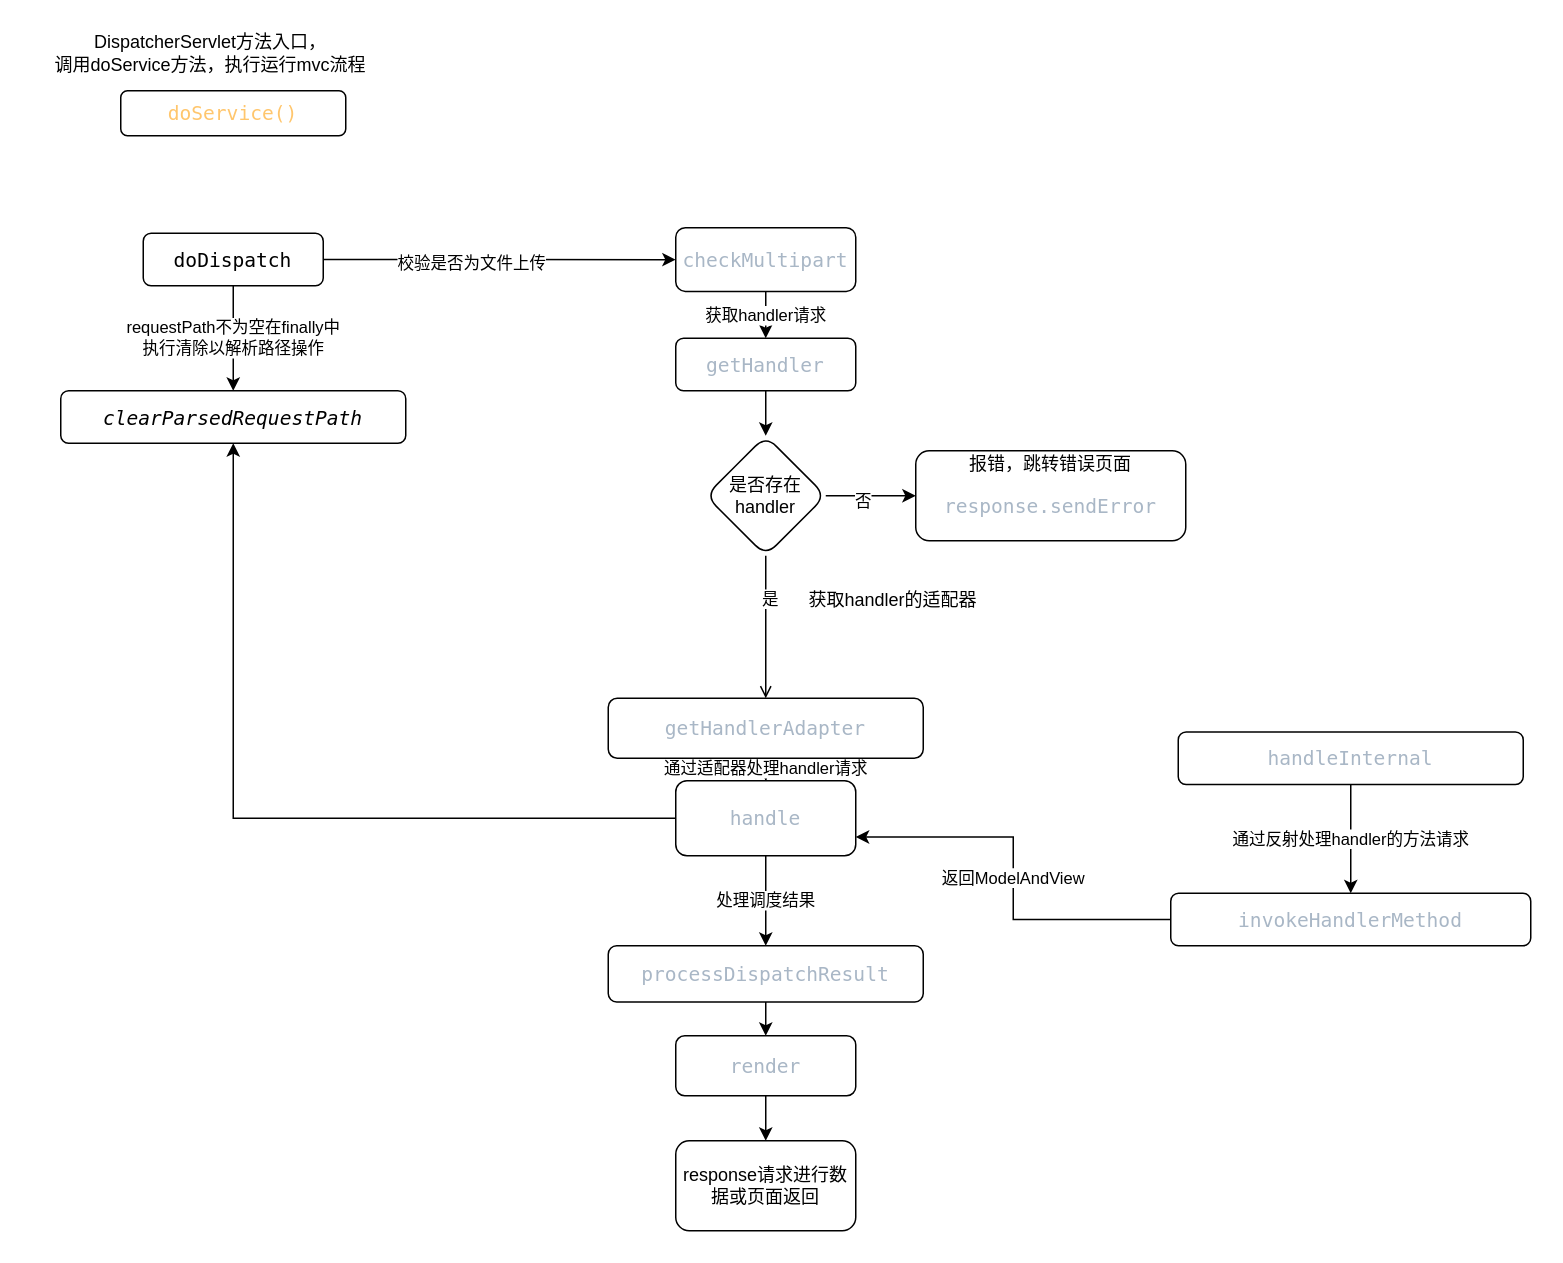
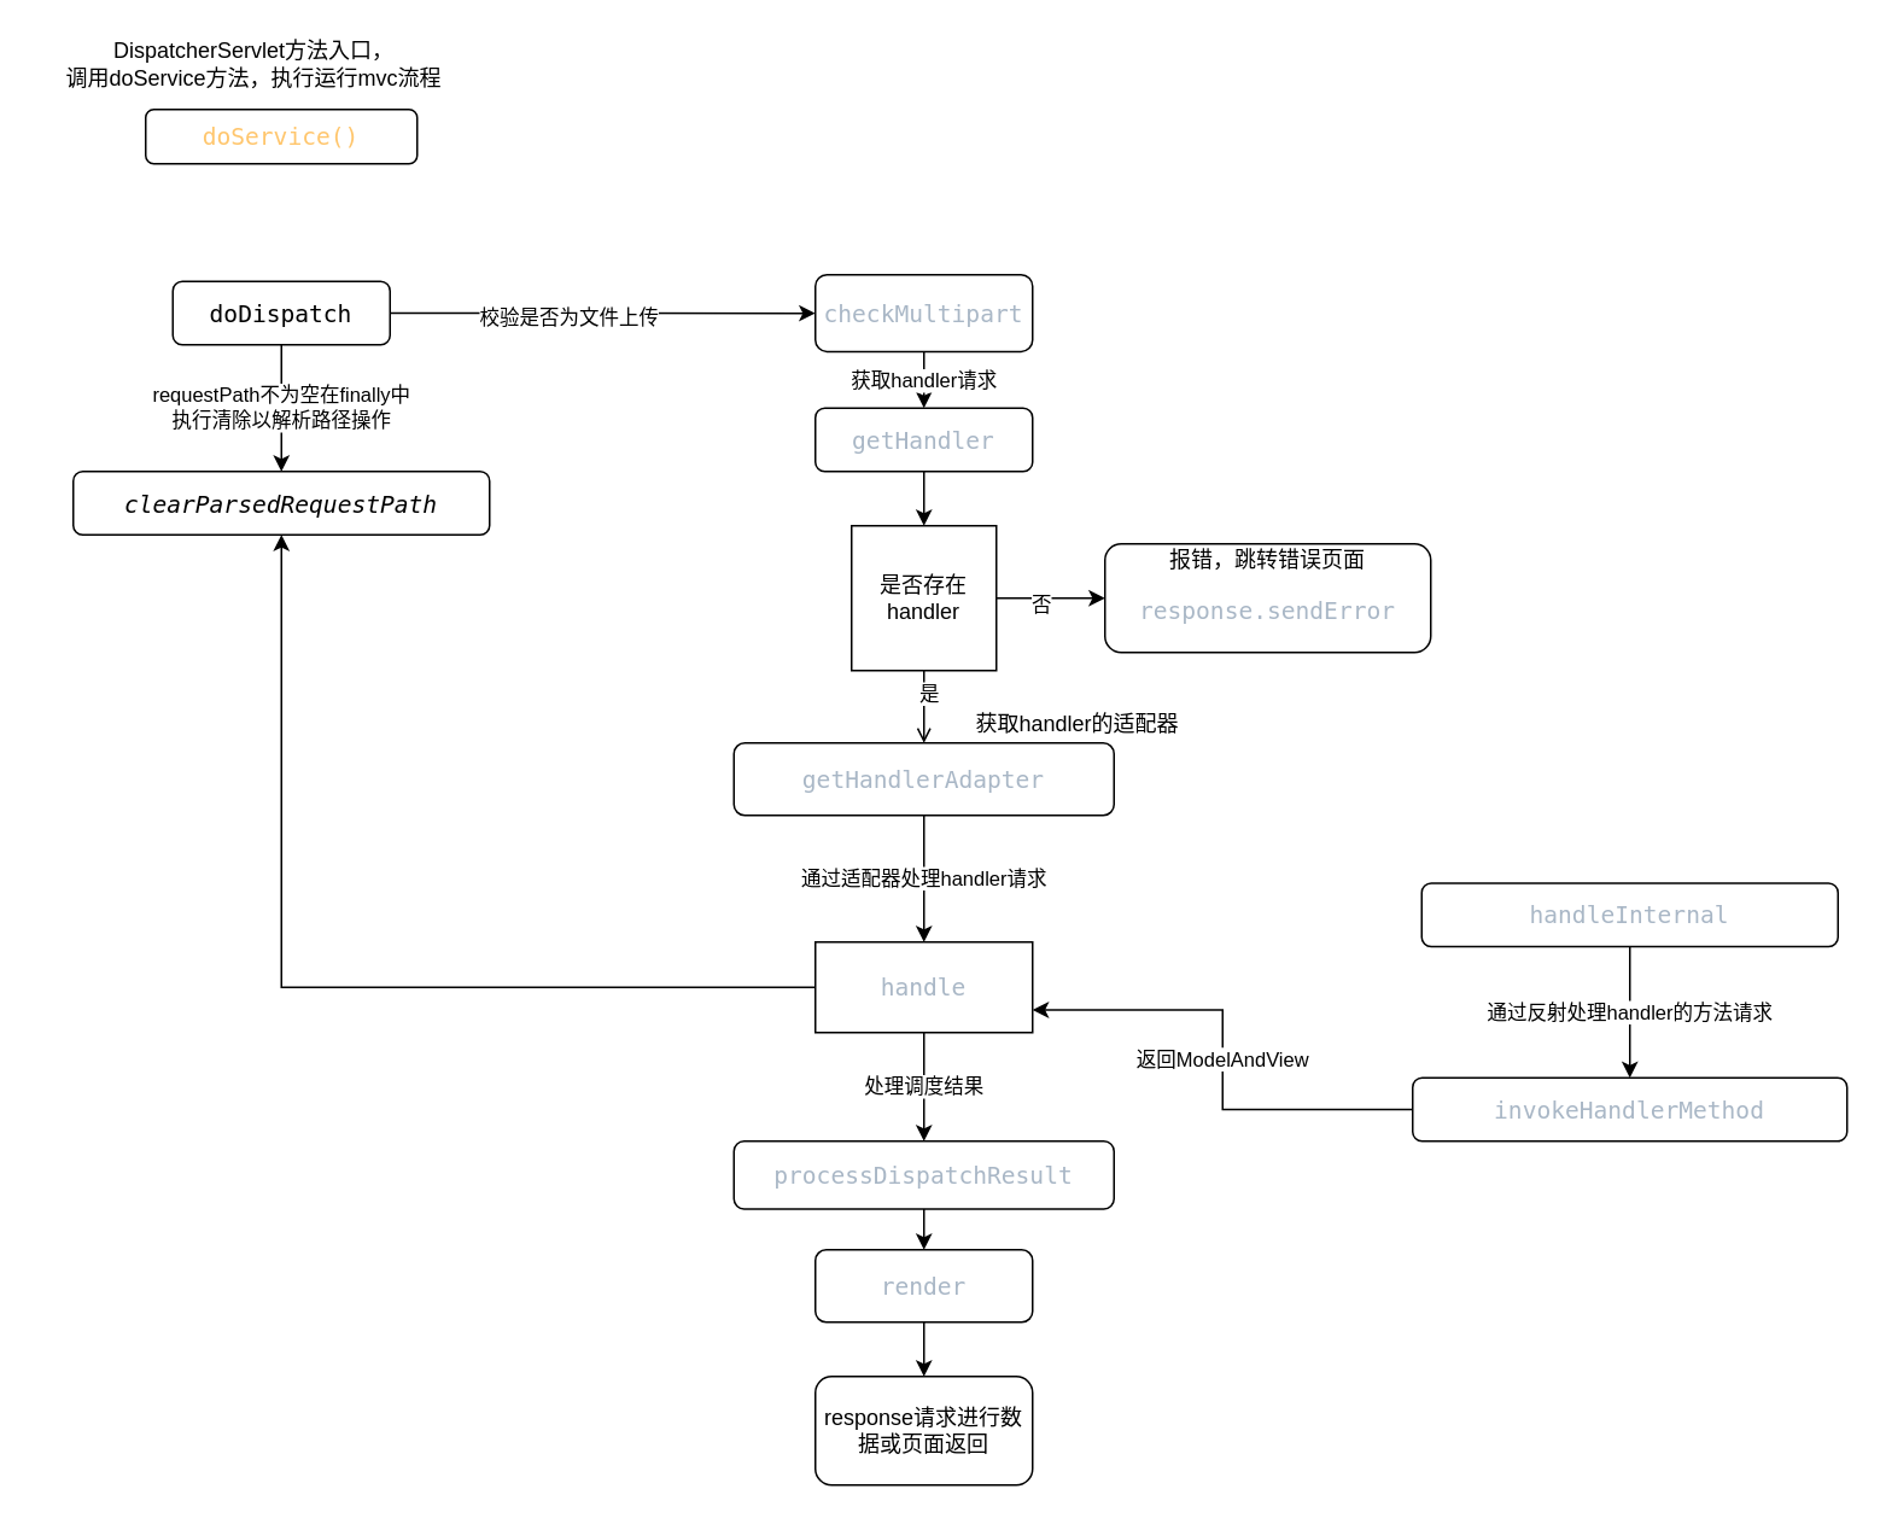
- <mxCell id="17" value="是否存在&lt;br&gt;handler" style="rhombus;whiteSpace=wrap;html=1;rounded=1;" vertex="1" parent="1"><mxGeometry x="470" y="290" width="80" height="80" as="geometry" /></mxCell>
+ <mxCell id="17" value="是否存在&lt;br&gt;handler" style="whiteSpace=wrap;html=1;rounded=0;" vertex="1" parent="1"><mxGeometry x="470" y="290" width="80" height="80" as="geometry" /></mxCell>
- <mxCell id="20" value="&lt;pre style=&quot;color: rgb(169 , 183 , 198) ; font-family: &amp;#34;jetbrains mono&amp;#34; , monospace ; font-size: 9.8pt&quot;&gt;&lt;span style=&quot;background-color: rgb(255 , 255 , 255)&quot;&gt;getHandlerAdapter&lt;/span&gt;&lt;/pre&gt;" style="whiteSpace=wrap;html=1;rounded=1;" vertex="1" parent="1"><mxGeometry x="405" y="465" width="210" height="40" as="geometry" /></mxCell>
+ <mxCell id="20" value="&lt;pre style=&quot;color: rgb(169 , 183 , 198) ; font-family: &amp;#34;jetbrains mono&amp;#34; , monospace ; font-size: 9.8pt&quot;&gt;&lt;span style=&quot;background-color: rgb(255 , 255 , 255)&quot;&gt;getHandlerAdapter&lt;/span&gt;&lt;/pre&gt;" style="whiteSpace=wrap;html=1;rounded=1;" vertex="1" parent="1"><mxGeometry x="405" y="410" width="210" height="40" as="geometry" /></mxCell>
- <mxCell id="24" value="&lt;pre style=&quot;color: rgb(169 , 183 , 198) ; font-family: &amp;#34;jetbrains mono&amp;#34; , monospace ; font-size: 9.8pt&quot;&gt;&lt;span style=&quot;background-color: rgb(255 , 255 , 255)&quot;&gt;handle&lt;/span&gt;&lt;/pre&gt;" style="whiteSpace=wrap;html=1;rounded=1;" vertex="1" parent="1"><mxGeometry x="450" y="520" width="120" height="50" as="geometry" /></mxCell>
+ <mxCell id="24" value="&lt;pre style=&quot;color: rgb(169 , 183 , 198) ; font-family: &amp;#34;jetbrains mono&amp;#34; , monospace ; font-size: 9.8pt&quot;&gt;&lt;span style=&quot;background-color: rgb(255 , 255 , 255)&quot;&gt;handle&lt;/span&gt;&lt;/pre&gt;" style="whiteSpace=wrap;html=1;rounded=0;" vertex="1" parent="1"><mxGeometry x="450" y="520" width="120" height="50" as="geometry" /></mxCell>
